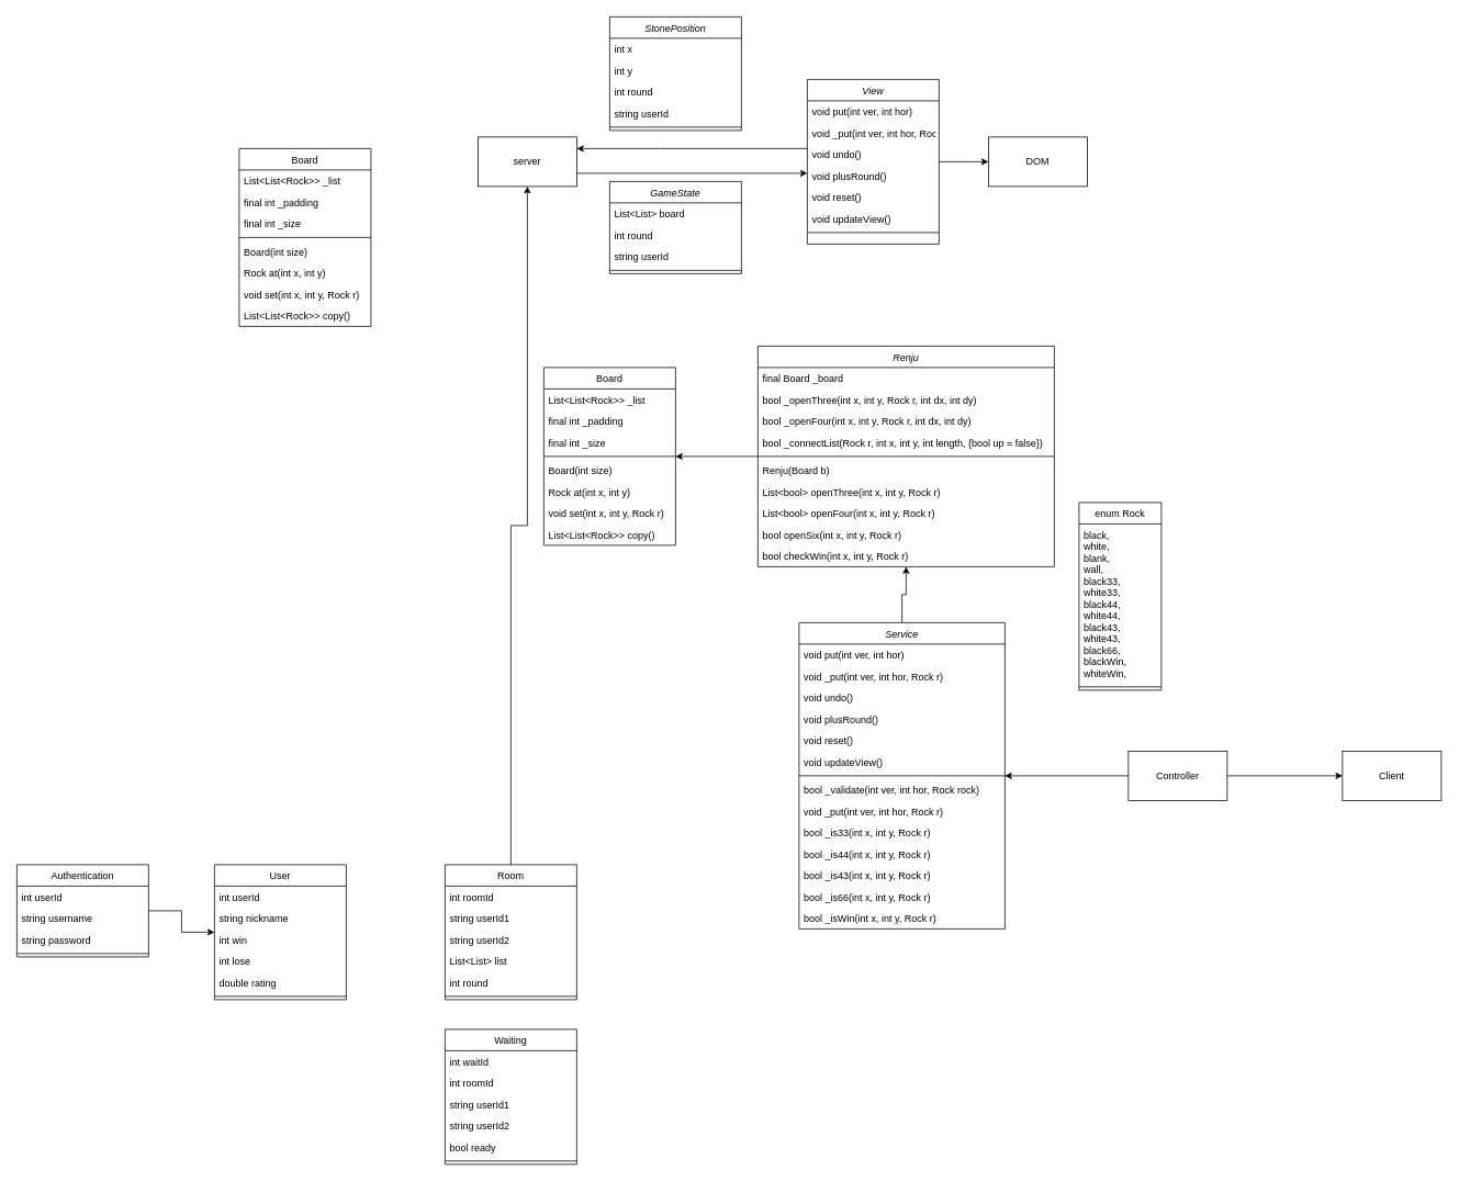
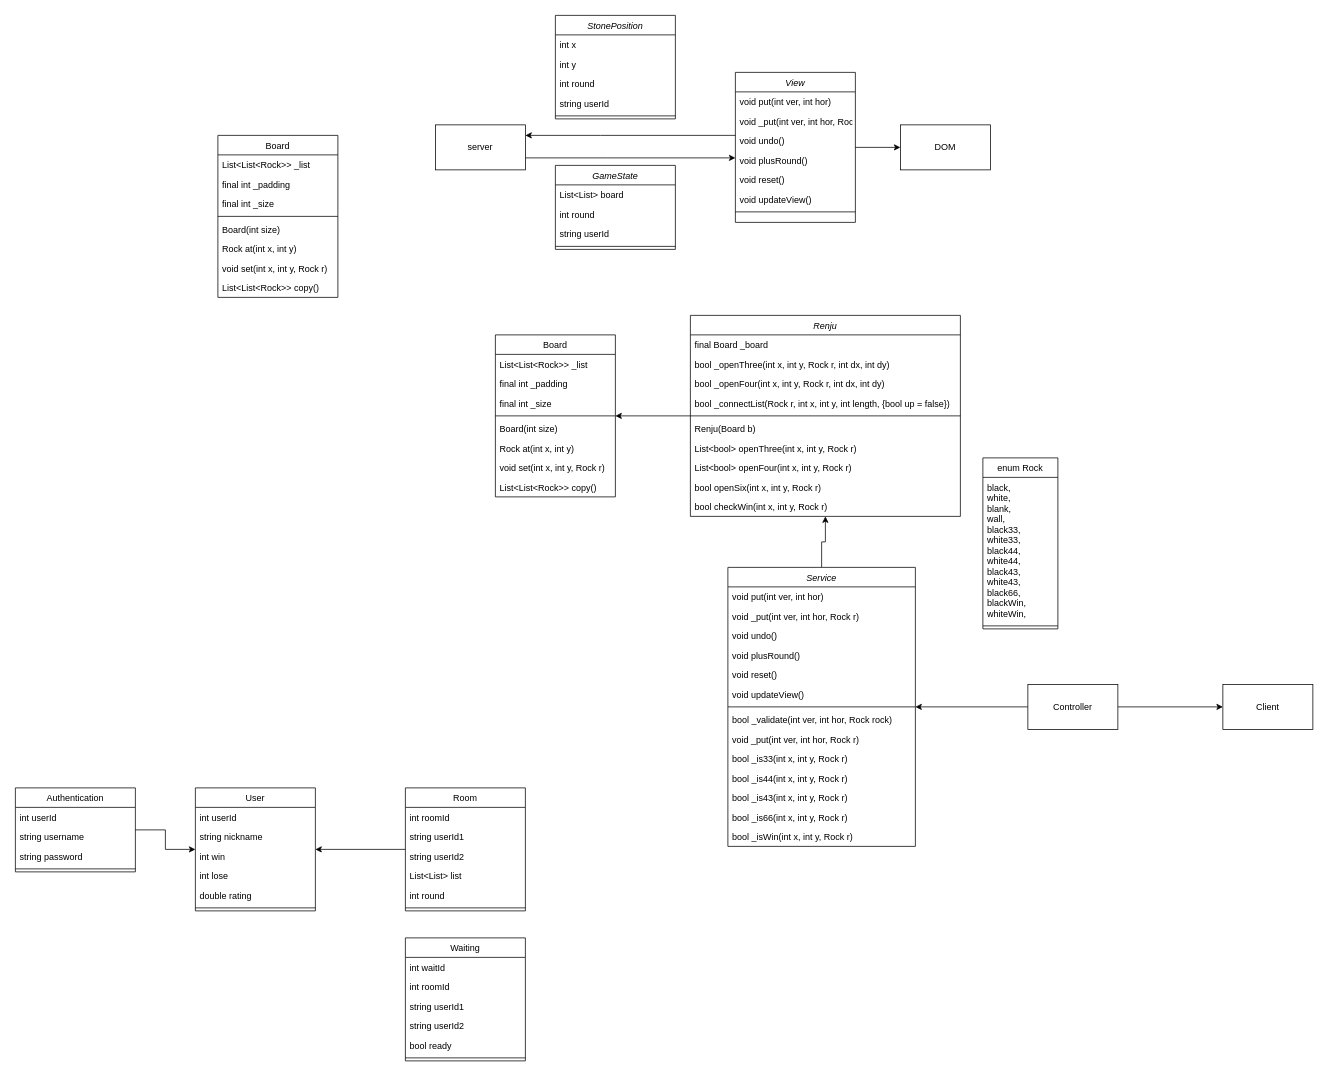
- <mxCell id="86" style="edgeStyle=orthogonalEdgeStyle;rounded=0;orthogonalLoop=1;jettySize=auto;html=1;" edge="1" parent="1" source="87" target="47"><mxGeometry relative="1" as="geometry" /></mxCell>
+ <mxCell id="86" style="edgeStyle=orthogonalEdgeStyle;rounded=0;orthogonalLoop=1;jettySize=auto;html=1;" edge="1" parent="1" source="87" target="79"><mxGeometry relative="1" as="geometry" /></mxCell>
